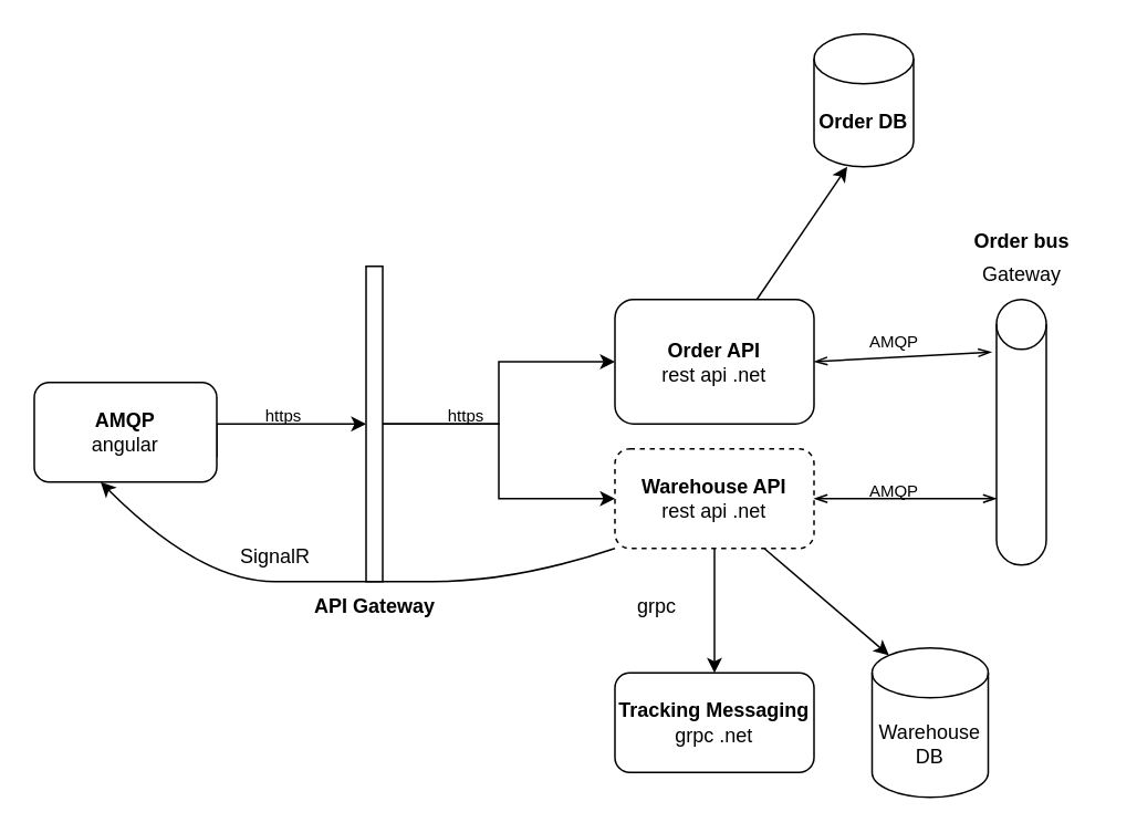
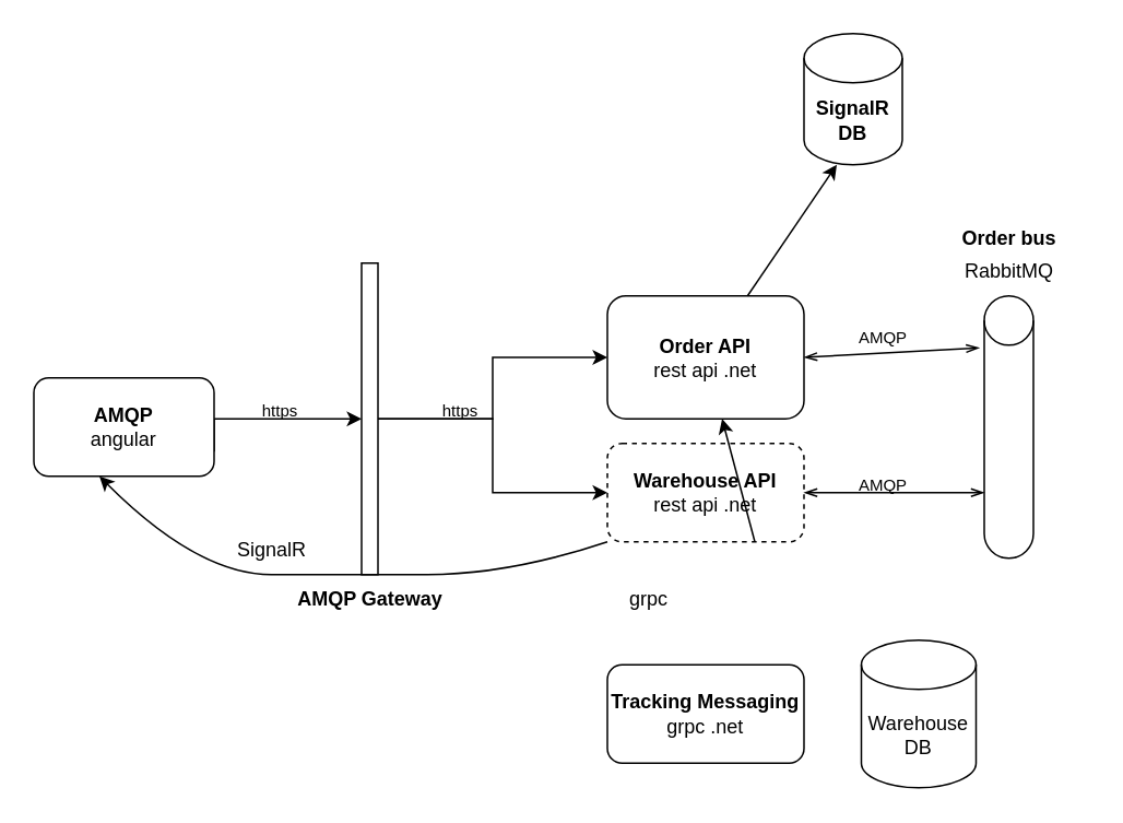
- <mxCell id="8" value="&lt;b&gt;Order DB&lt;/b&gt;" style="shape=cylinder3;whiteSpace=wrap;html=1;boundedLbl=1;backgroundOutline=1;size=15;" vertex="1" parent="1"><mxGeometry x="490" y="20" width="60" height="80" as="geometry" /></mxCell>
+ <mxCell id="8" value="&lt;b&gt;SignalR DB&lt;/b&gt;" style="shape=cylinder3;whiteSpace=wrap;html=1;boundedLbl=1;backgroundOutline=1;size=15;" vertex="1" parent="1"><mxGeometry x="490" y="20" width="60" height="80" as="geometry" /></mxCell>
- <mxCell id="12" value="Gateway" style="text;html=1;align=center;verticalAlign=middle;resizable=0;points=[];autosize=1;strokeColor=none;fillColor=none;" vertex="1" parent="1"><mxGeometry x="575" y="150" width="80" height="30" as="geometry" /></mxCell>
+ <mxCell id="12" value="RabbitMQ" style="text;html=1;align=center;verticalAlign=middle;resizable=0;points=[];autosize=1;strokeColor=none;fillColor=none;" vertex="1" parent="1"><mxGeometry x="575" y="150" width="80" height="30" as="geometry" /></mxCell>
- <mxCell id="20" value="" style="endArrow=classic;html=1;rounded=0;exitX=0.75;exitY=1;exitDx=0;exitDy=0;entryX=0.145;entryY=0;entryDx=0;entryDy=4.35;entryPerimeter=0;" edge="1" parent="1" source="6" target="9"><mxGeometry width="50" height="50" relative="1" as="geometry"><mxPoint x="320" y="300" as="sourcePoint" /><mxPoint x="370" y="250" as="targetPoint" /></mxGeometry></mxCell>
+ <mxCell id="20" value="" style="endArrow=classic;html=1;rounded=0;exitX=0.75;exitY=1;exitDx=0;exitDy=0;" edge="1" parent="1" source="6" target="4"><mxGeometry width="50" height="50" relative="1" as="geometry"><mxPoint x="320" y="300" as="sourcePoint" /><mxPoint x="370" y="250" as="targetPoint" /></mxGeometry></mxCell>
- <mxCell id="5" style="edgeStyle=orthogonalEdgeStyle;rounded=0;orthogonalLoop=1;jettySize=auto;html=1;exitX=0.5;exitY=1;exitDx=0;exitDy=0;entryX=0.5;entryY=0;entryDx=0;entryDy=0;" edge="1" parent="1" source="6" target="7"><mxGeometry relative="1" as="geometry" /></mxCell>
- <mxCell id="17" value="&lt;b&gt;API Gateway&lt;/b&gt;" style="text;html=1;align=center;verticalAlign=middle;resizable=0;points=[];autosize=1;strokeColor=none;fillColor=none;" vertex="1" parent="1"><mxGeometry x="175" y="350" width="100" height="30" as="geometry" /></mxCell>
+ <mxCell id="17" value="&lt;b&gt;AMQP Gateway&lt;/b&gt;" style="text;html=1;align=center;verticalAlign=middle;resizable=0;points=[];autosize=1;strokeColor=none;fillColor=none;" vertex="1" parent="1"><mxGeometry x="175" y="350" width="100" height="30" as="geometry" /></mxCell>
